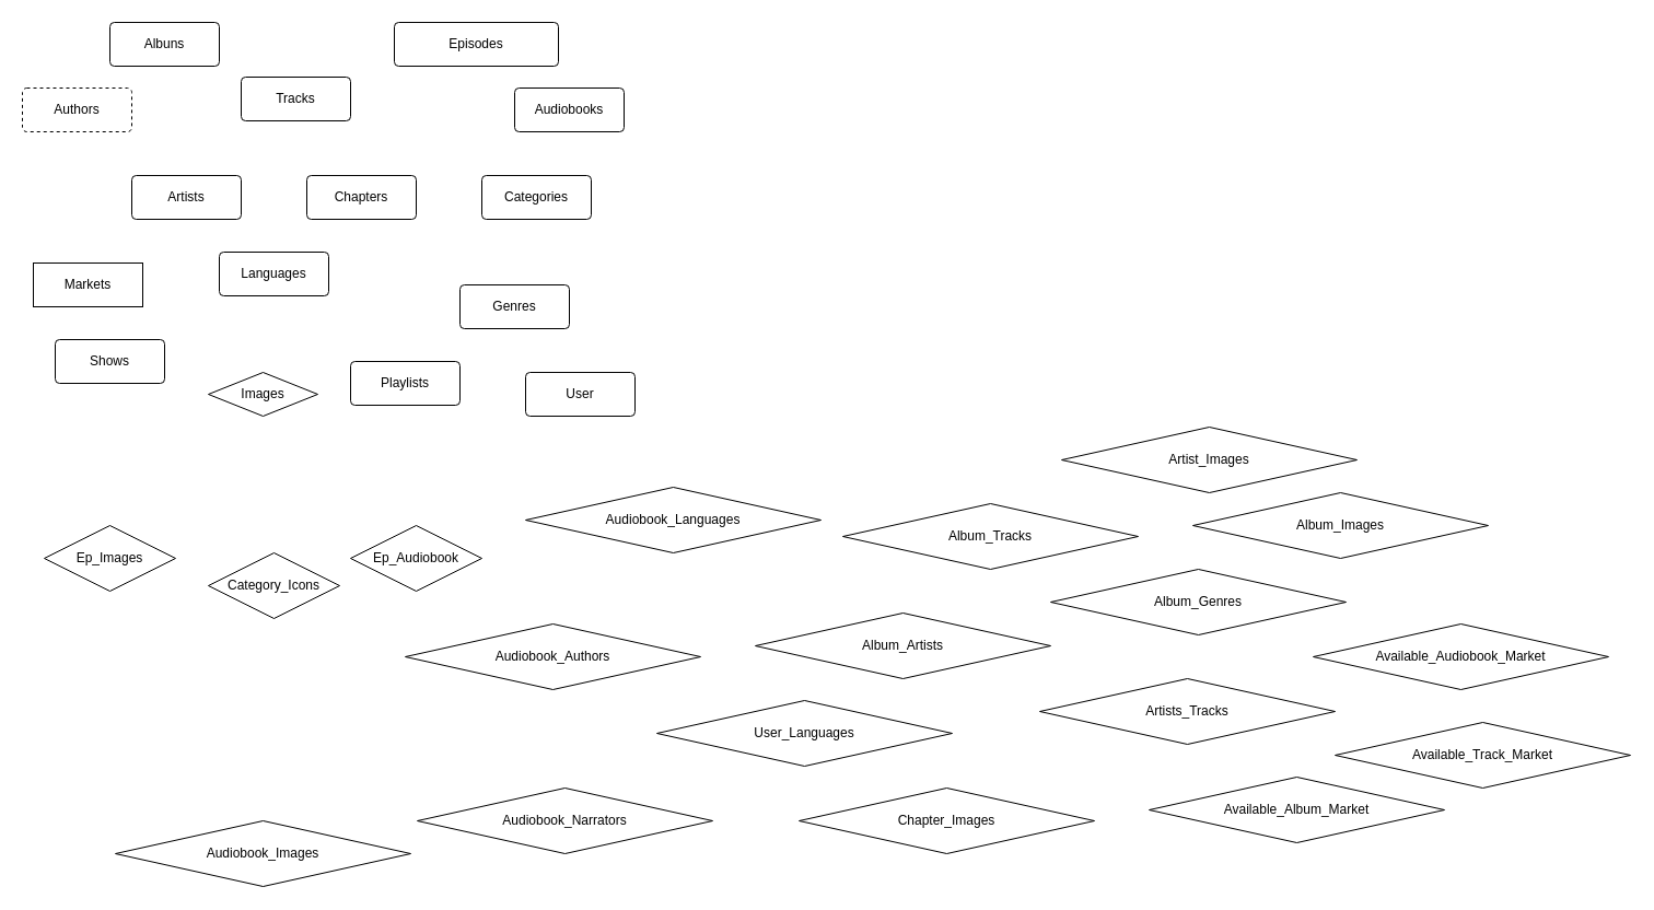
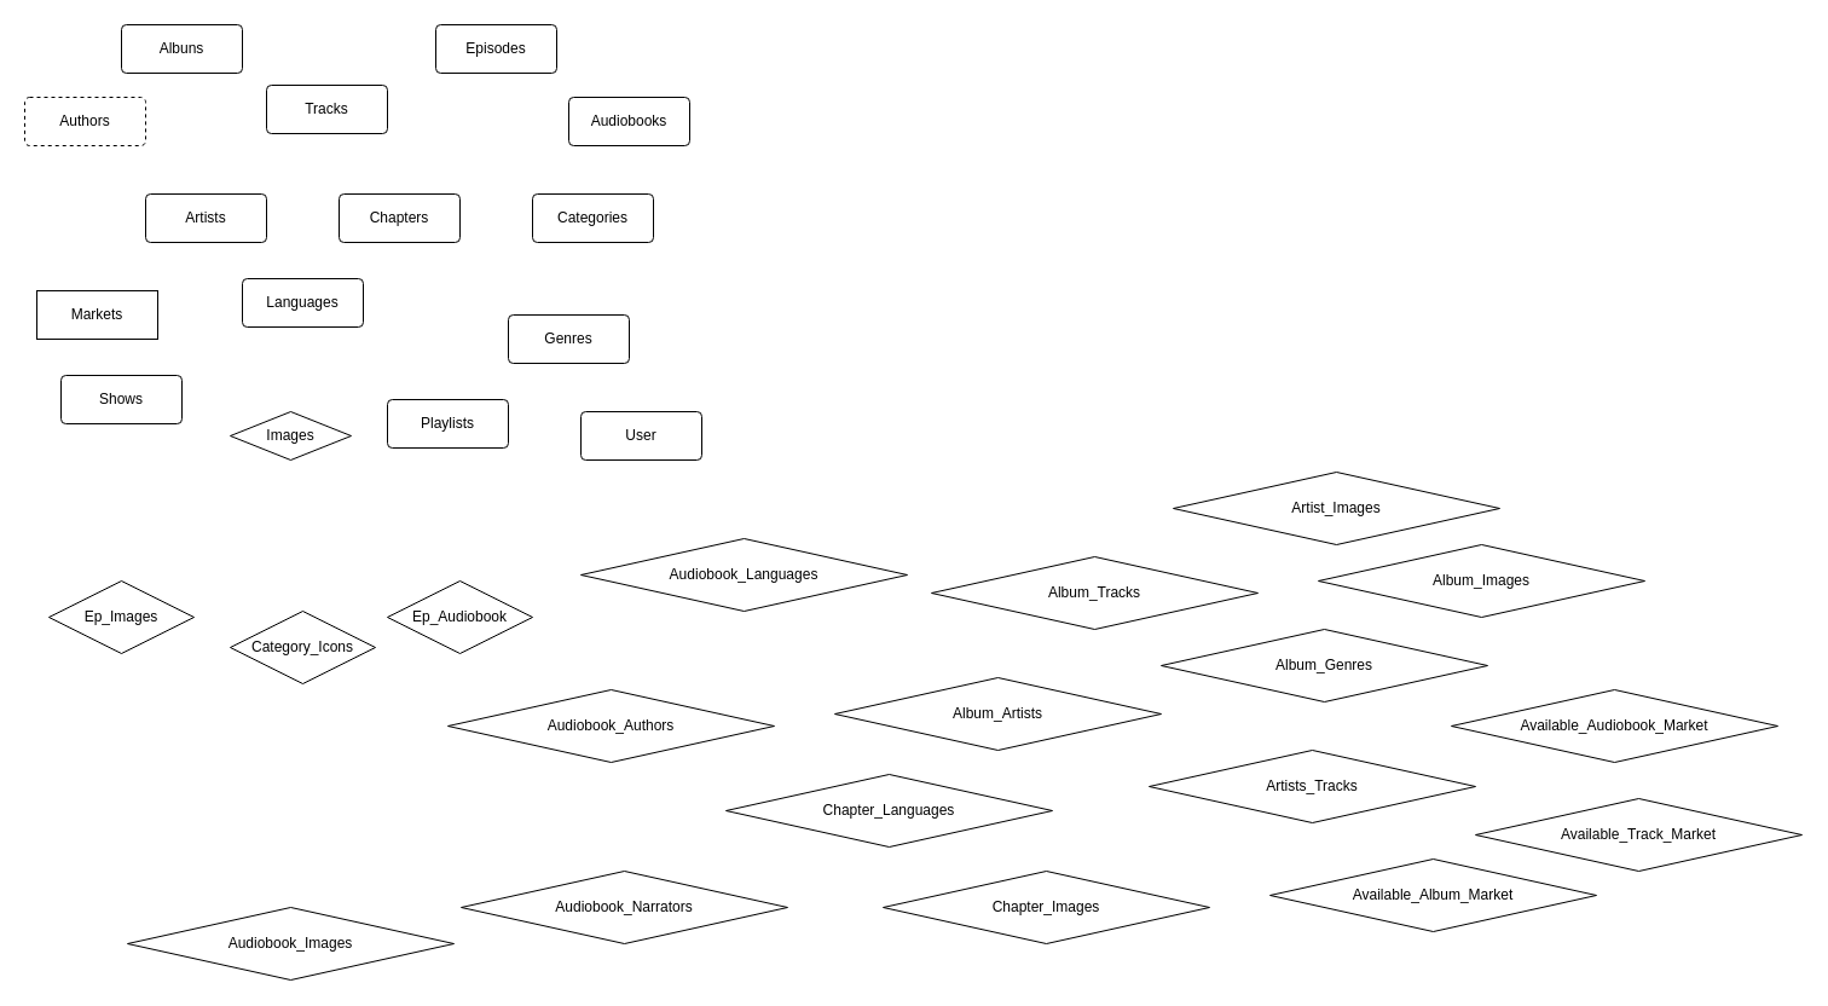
- <mxCell id="7" value="Episodes" style="rounded=1;arcSize=10;whiteSpace=wrap;html=1;align=center;" vertex="1" parent="1"><mxGeometry x="360" y="20" width="150" height="40" as="geometry" /></mxCell>
+ <mxCell id="7" value="Episodes" style="rounded=1;arcSize=10;whiteSpace=wrap;html=1;align=center;" vertex="1" parent="1"><mxGeometry x="360" y="20" width="100" height="40" as="geometry" /></mxCell>
- <mxCell id="25" value="User_Languages" style="shape=rhombus;perimeter=rhombusPerimeter;whiteSpace=wrap;html=1;align=center;" vertex="1" parent="1"><mxGeometry x="600" y="640" width="270" height="60" as="geometry" /></mxCell>
+ <mxCell id="25" value="Chapter_Languages" style="shape=rhombus;perimeter=rhombusPerimeter;whiteSpace=wrap;html=1;align=center;" vertex="1" parent="1"><mxGeometry x="600" y="640" width="270" height="60" as="geometry" /></mxCell>
